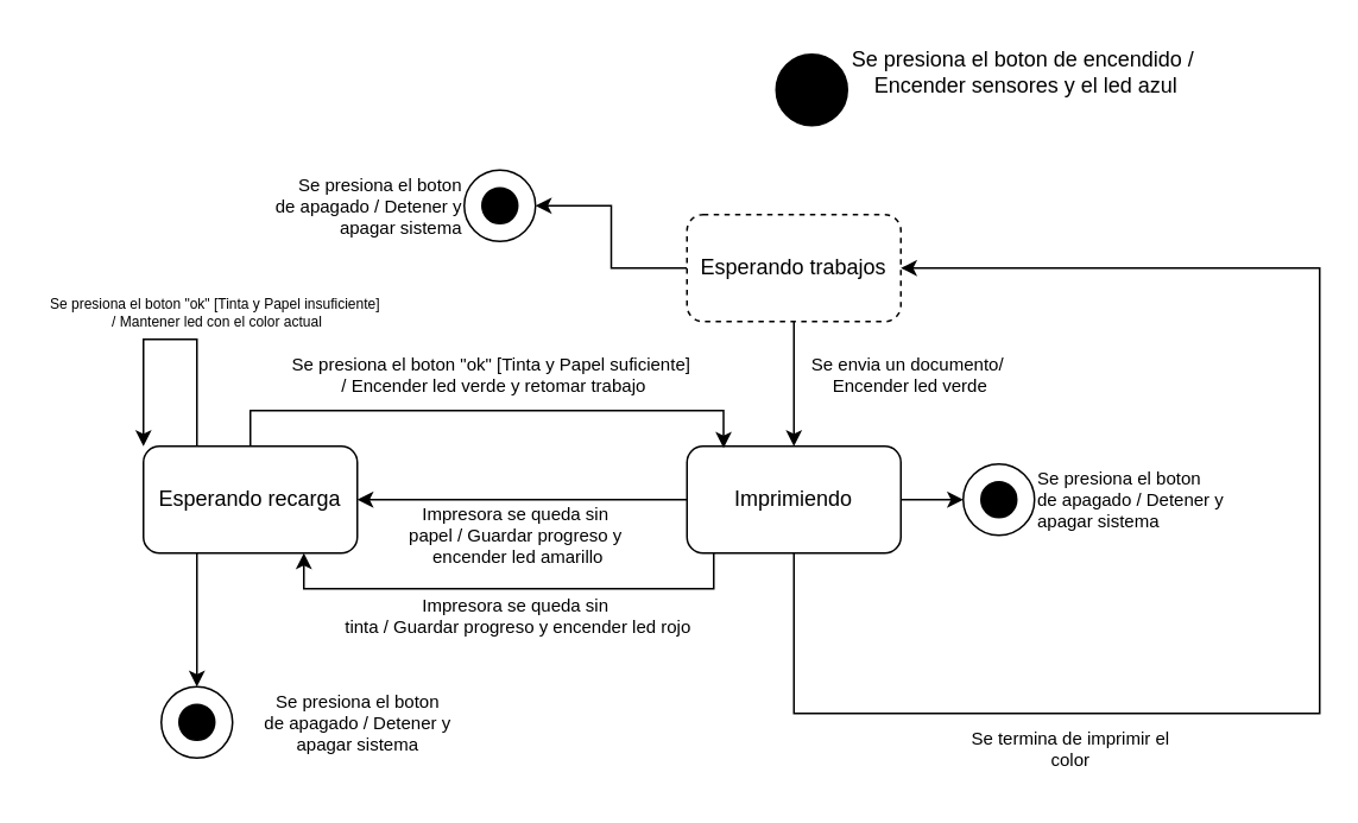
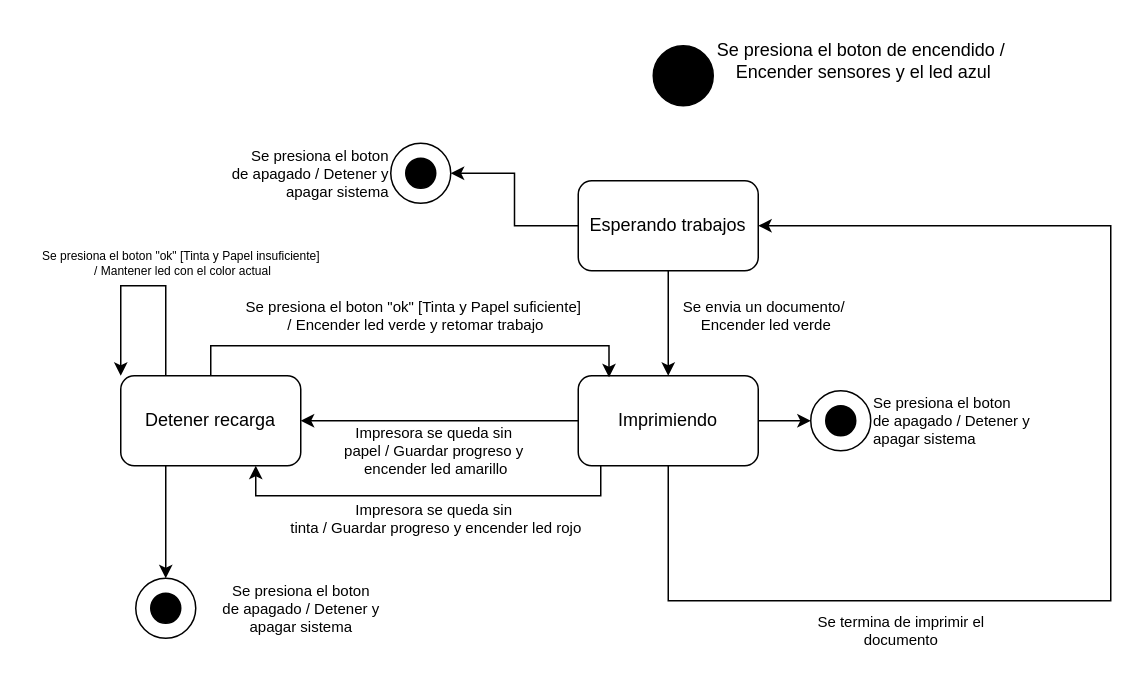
- <mxCell id="4" value="Esperando trabajos" style="rounded=1;whiteSpace=wrap;html=1;dashed=1;" vertex="1" parent="1"><mxGeometry x="385" y="120" width="120" height="60" as="geometry" /></mxCell>
+ <mxCell id="4" value="Esperando trabajos" style="rounded=1;whiteSpace=wrap;html=1;" vertex="1" parent="1"><mxGeometry x="385" y="120" width="120" height="60" as="geometry" /></mxCell>
- <mxCell id="13" value="Esperando recarga" style="rounded=1;whiteSpace=wrap;html=1;" vertex="1" parent="1"><mxGeometry x="80" y="250" width="120" height="60" as="geometry" /></mxCell>
+ <mxCell id="13" value="Detener recarga" style="rounded=1;whiteSpace=wrap;html=1;" vertex="1" parent="1"><mxGeometry x="80" y="250" width="120" height="60" as="geometry" /></mxCell>
- <mxCell id="20" value="&lt;div&gt;Se termina de imprimir el&lt;/div&gt;&lt;div&gt;color&lt;br&gt;&lt;/div&gt;" style="text;html=1;align=center;verticalAlign=middle;resizable=0;points=[];autosize=1;strokeColor=none;fillColor=none;fontSize=10;" vertex="1" parent="1"><mxGeometry x="530" y="400" width="140" height="40" as="geometry" /></mxCell>
+ <mxCell id="20" value="&lt;div&gt;Se termina de imprimir el&lt;/div&gt;&lt;div&gt;documento&lt;br&gt;&lt;/div&gt;" style="text;html=1;align=center;verticalAlign=middle;resizable=0;points=[];autosize=1;strokeColor=none;fillColor=none;fontSize=10;" vertex="1" parent="1"><mxGeometry x="530" y="400" width="140" height="40" as="geometry" /></mxCell>
